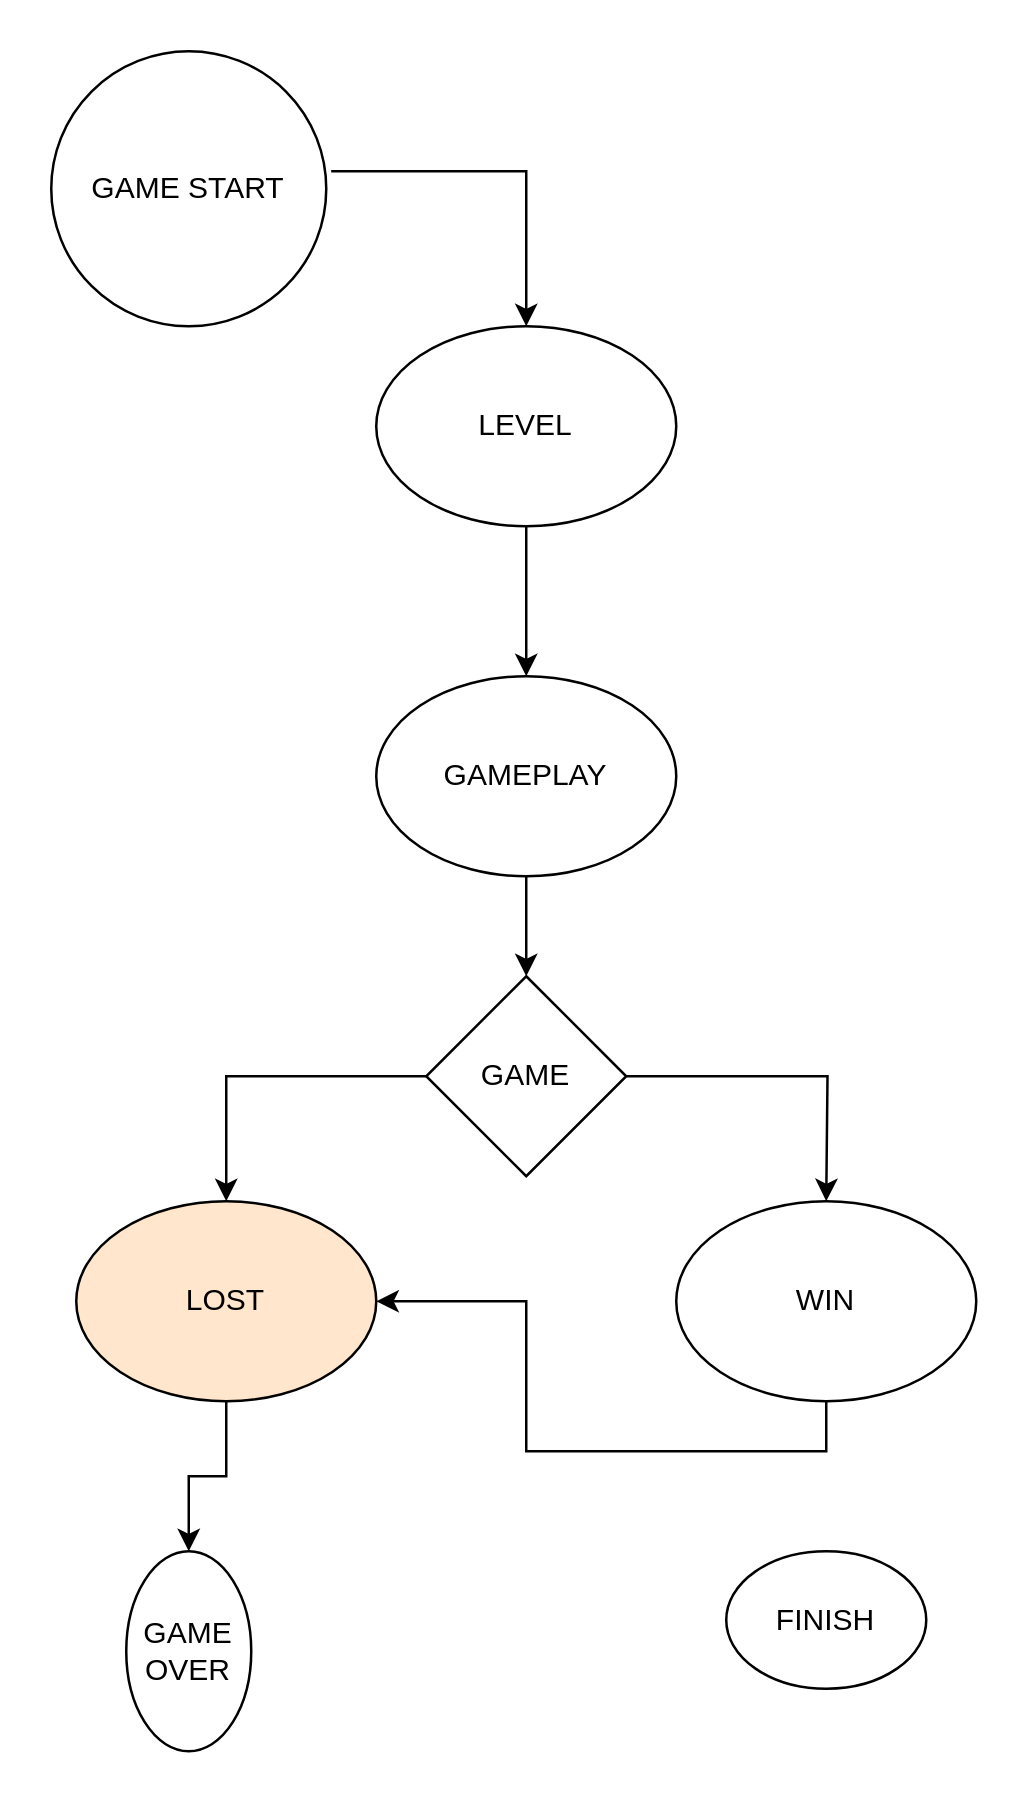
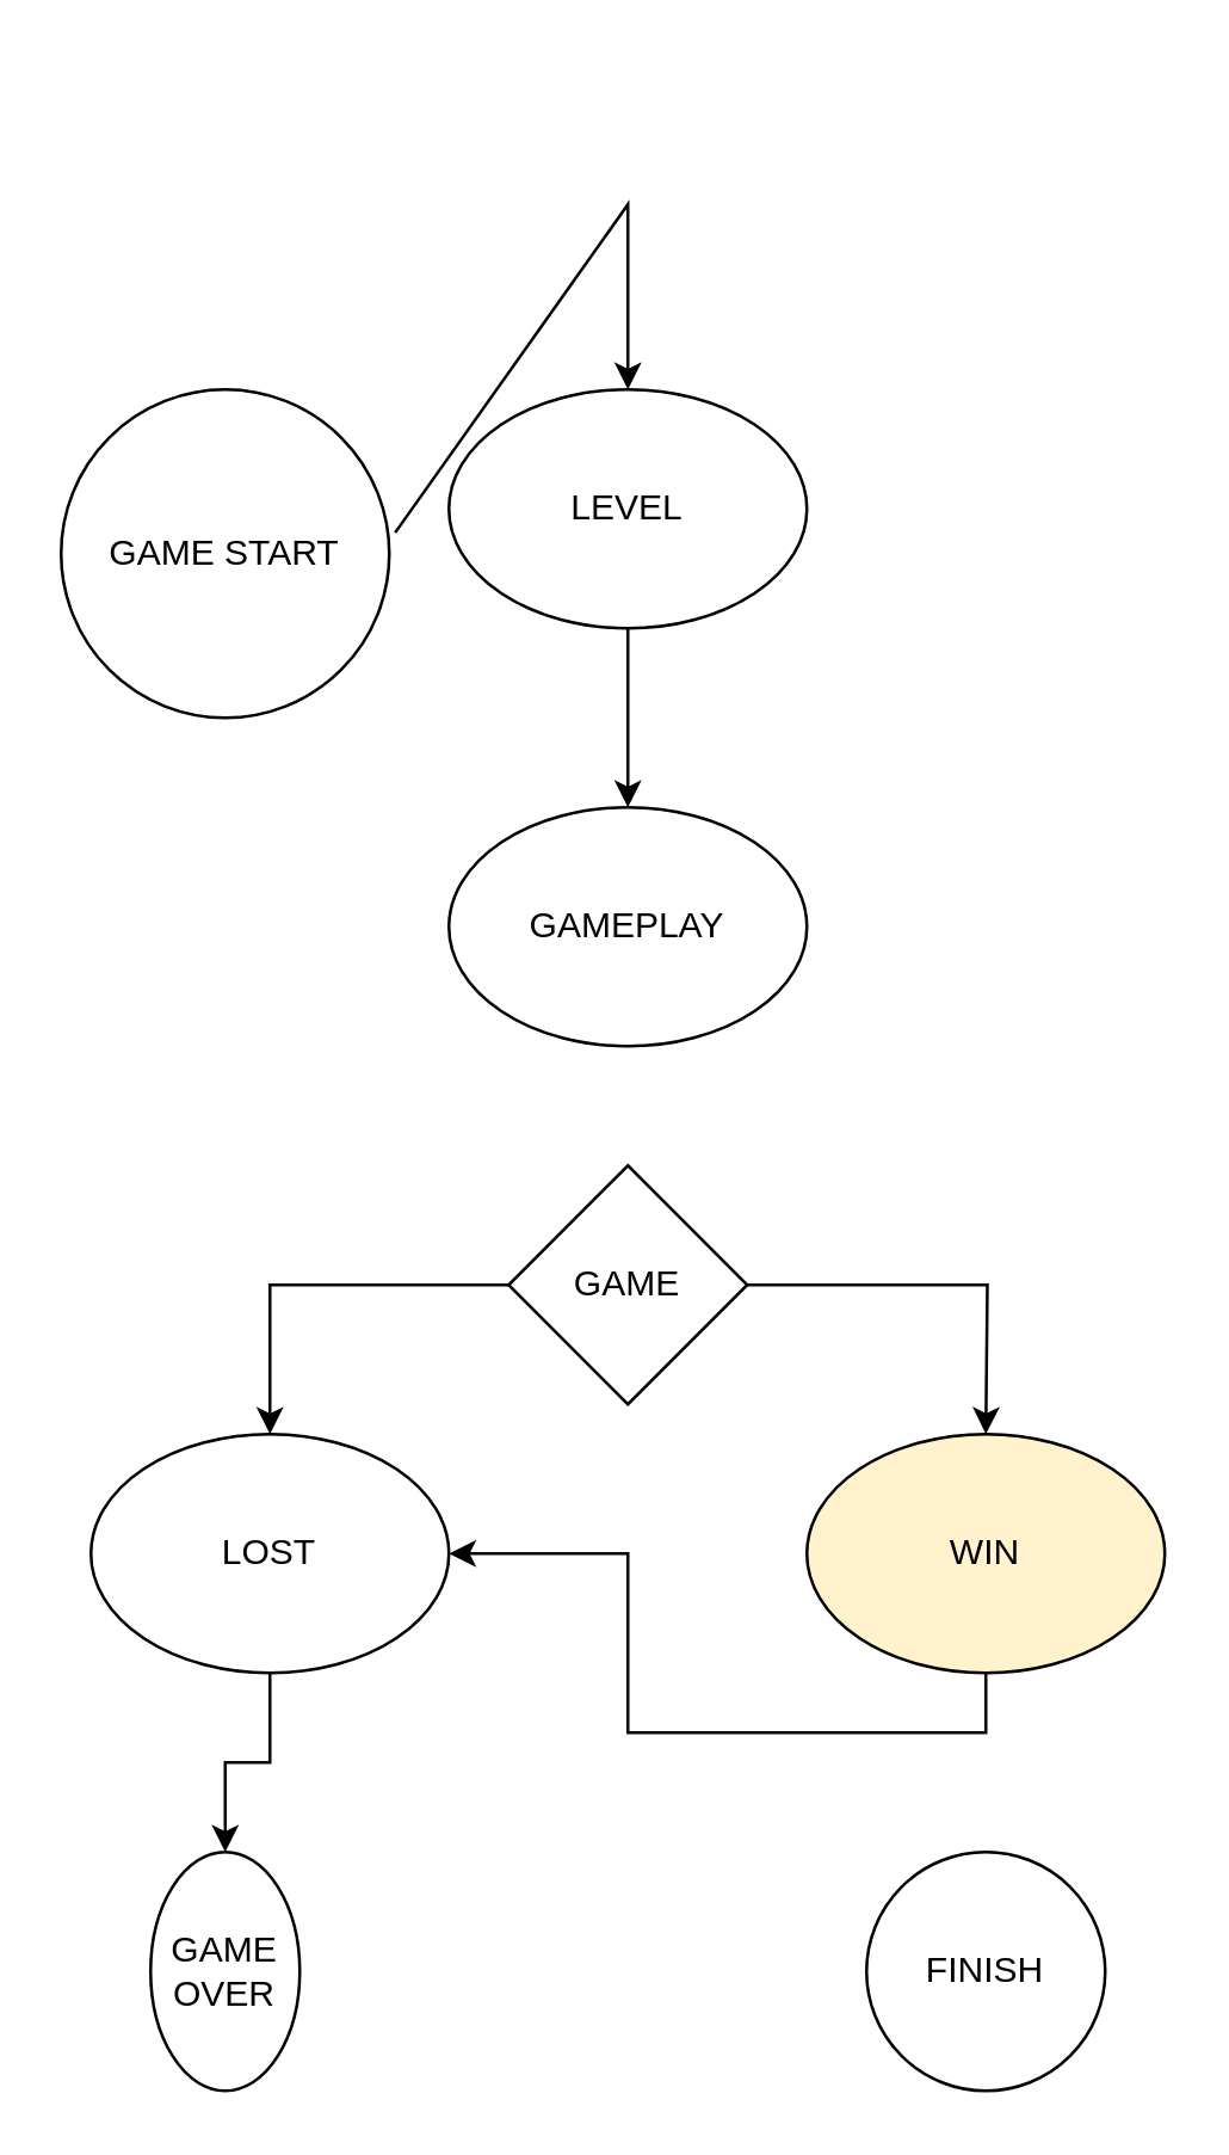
- <mxCell id="2" value="GAME START" style="ellipse;whiteSpace=wrap;html=1;aspect=fixed;" vertex="1" parent="1"><mxGeometry x="20" y="20" width="110" height="110" as="geometry" /></mxCell>
+ <mxCell id="2" value="GAME START" style="ellipse;whiteSpace=wrap;html=1;aspect=fixed;" vertex="1" parent="1"><mxGeometry x="20" y="130" width="110" height="110" as="geometry" /></mxCell>
- <mxCell id="6" style="edgeStyle=orthogonalEdgeStyle;rounded=0;orthogonalLoop=1;jettySize=auto;html=1;exitX=0.5;exitY=1;exitDx=0;exitDy=0;entryX=0.5;entryY=0;entryDx=0;entryDy=0;" edge="1" parent="1" source="7" target="10"><mxGeometry relative="1" as="geometry" /></mxCell>
- <mxCell id="12" value="LOST" style="ellipse;whiteSpace=wrap;html=1;fillColor=#ffe6cc;" vertex="1" parent="1"><mxGeometry x="30" y="480" width="120" height="80" as="geometry" /></mxCell>
+ <mxCell id="12" value="LOST" style="ellipse;whiteSpace=wrap;html=1;" vertex="1" parent="1"><mxGeometry x="30" y="480" width="120" height="80" as="geometry" /></mxCell>
- <mxCell id="14" value="WIN" style="ellipse;whiteSpace=wrap;html=1;" vertex="1" parent="1"><mxGeometry x="270" y="480" width="120" height="80" as="geometry" /></mxCell>
+ <mxCell id="14" value="WIN" style="ellipse;whiteSpace=wrap;html=1;fillColor=#fff2cc;" vertex="1" parent="1"><mxGeometry x="270" y="480" width="120" height="80" as="geometry" /></mxCell>
- <mxCell id="15" value="FINISH" style="ellipse;whiteSpace=wrap;html=1;aspect=fixed;" vertex="1" parent="1"><mxGeometry x="290" y="620" width="80" height="55" as="geometry" /></mxCell>
+ <mxCell id="15" value="FINISH" style="ellipse;whiteSpace=wrap;html=1;aspect=fixed;" vertex="1" parent="1"><mxGeometry x="290" y="620" width="80" height="80" as="geometry" /></mxCell>
